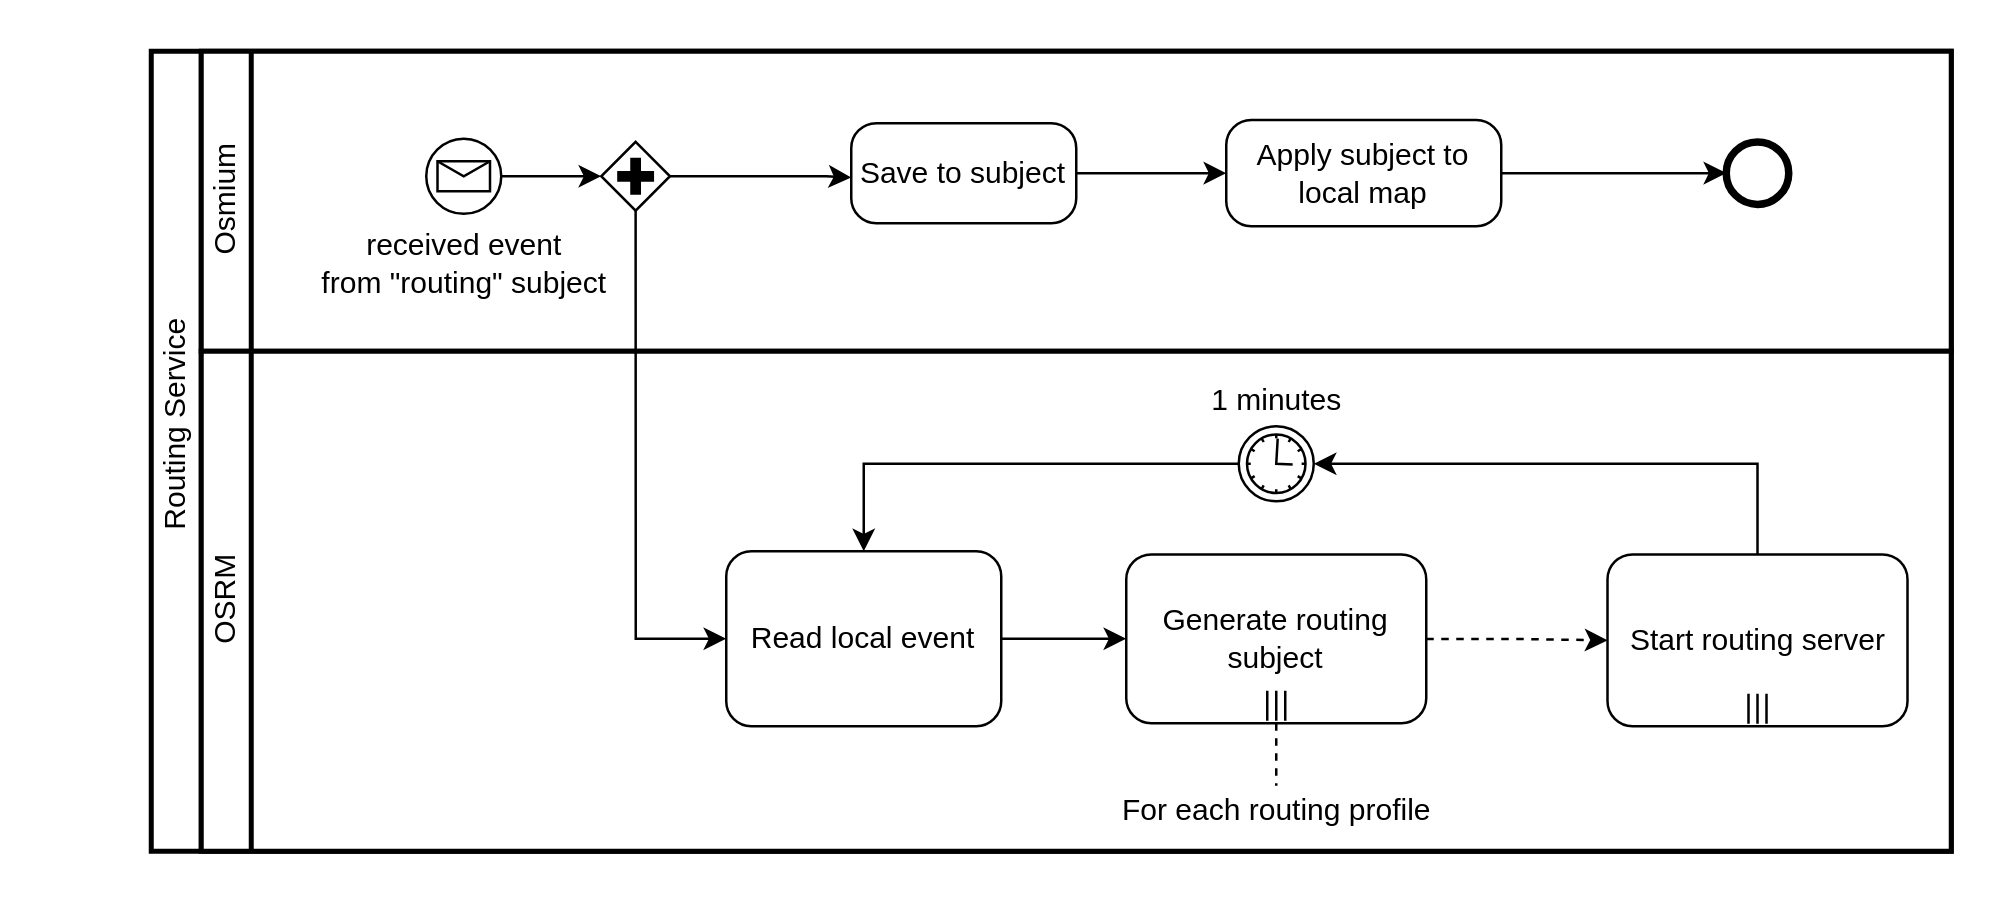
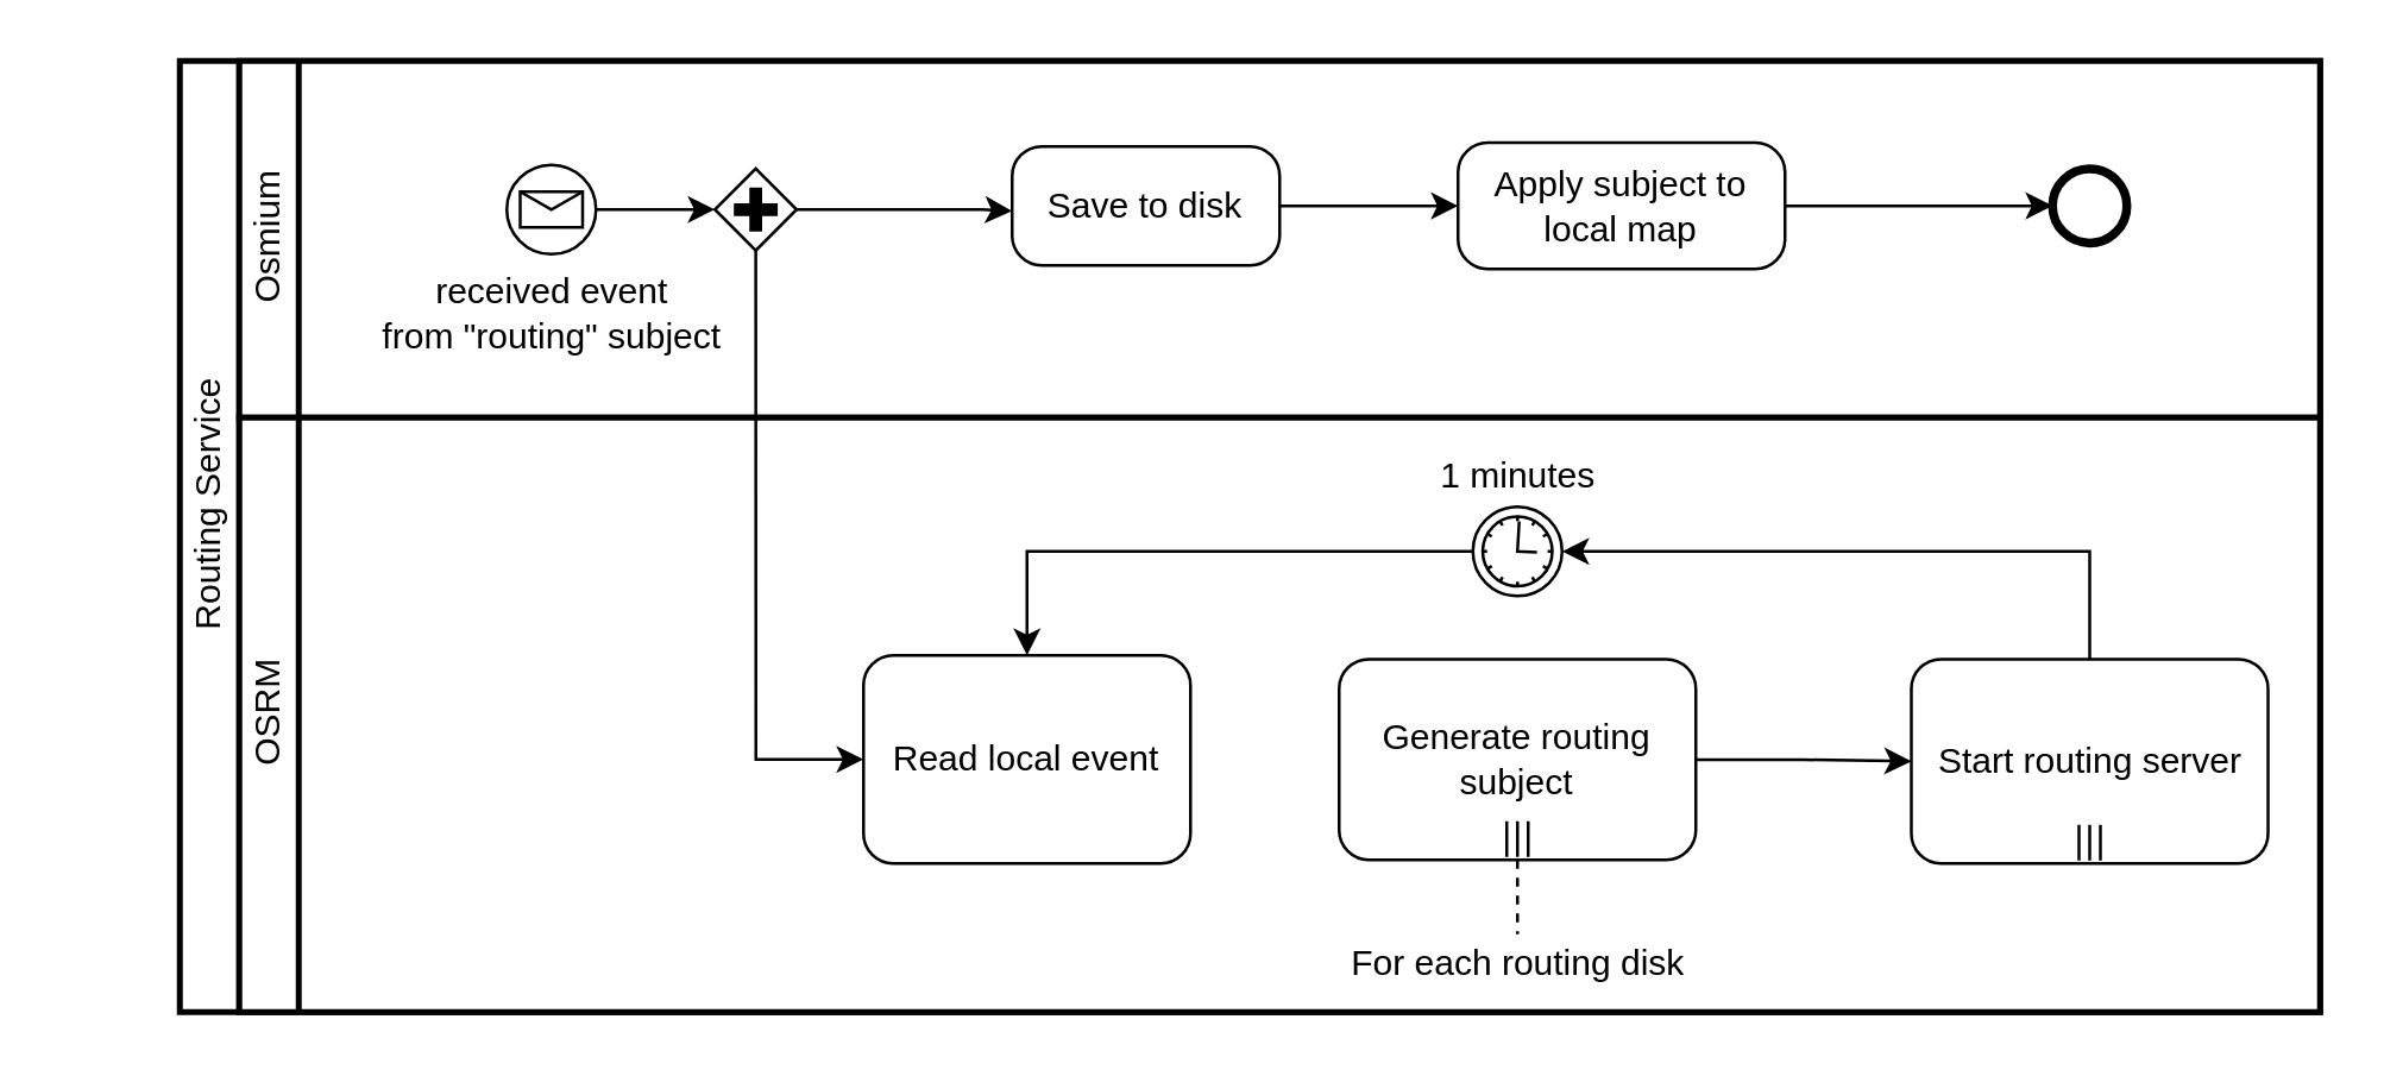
- <mxCell id="12" value="Save to subject" style="points=[[0.25,0,0],[0.5,0,0],[0.75,0,0],[1,0.25,0],[1,0.5,0],[1,0.75,0],[0.75,1,0],[0.5,1,0],[0.25,1,0],[0,0.75,0],[0,0.5,0],[0,0.25,0]];shape=mxgraph.bpmn.task;whiteSpace=wrap;rectStyle=rounded;size=10;taskMarker=abstract;" vertex="1" parent="1"><mxGeometry x="340" y="48.75" width="90" height="40" as="geometry" /></mxCell>
+ <mxCell id="12" value="Save to disk" style="points=[[0.25,0,0],[0.5,0,0],[0.75,0,0],[1,0.25,0],[1,0.5,0],[1,0.75,0],[0.75,1,0],[0.5,1,0],[0.25,1,0],[0,0.75,0],[0,0.5,0],[0,0.25,0]];shape=mxgraph.bpmn.task;whiteSpace=wrap;rectStyle=rounded;size=10;taskMarker=abstract;" vertex="1" parent="1"><mxGeometry x="340" y="48.75" width="90" height="40" as="geometry" /></mxCell>
- <mxCell id="19" style="edgeStyle=orthogonalEdgeStyle;rounded=0;orthogonalLoop=1;jettySize=auto;html=1;entryX=0;entryY=0.5;entryDx=0;entryDy=0;entryPerimeter=0;" edge="1" parent="1" source="20" target="23"><mxGeometry relative="1" as="geometry" /></mxCell>
- <mxCell id="22" style="edgeStyle=orthogonalEdgeStyle;rounded=0;orthogonalLoop=1;jettySize=auto;html=1;entryX=0;entryY=0.5;entryDx=0;entryDy=0;entryPerimeter=0;startArrow=none;startFill=0;endArrow=classic;endFill=1;dashed=1;" edge="1" parent="1" source="23" target="26"><mxGeometry relative="1" as="geometry" /></mxCell>
+ <mxCell id="22" style="edgeStyle=orthogonalEdgeStyle;rounded=0;orthogonalLoop=1;jettySize=auto;html=1;entryX=0;entryY=0.5;entryDx=0;entryDy=0;entryPerimeter=0;startArrow=none;startFill=0;endArrow=classic;endFill=1;" edge="1" parent="1" source="23" target="26"><mxGeometry relative="1" as="geometry" /></mxCell>
- <mxCell id="24" value="For each routing profile" style="text;html=1;align=center;verticalAlign=middle;resizable=0;points=[];autosize=1;strokeColor=none;fillColor=none;" vertex="1" parent="1"><mxGeometry x="440" y="313.75" width="140" height="20" as="geometry" /></mxCell>
+ <mxCell id="24" value="For each routing disk" style="text;html=1;align=center;verticalAlign=middle;resizable=0;points=[];autosize=1;strokeColor=none;fillColor=none;" vertex="1" parent="1"><mxGeometry x="440" y="313.75" width="140" height="20" as="geometry" /></mxCell>
